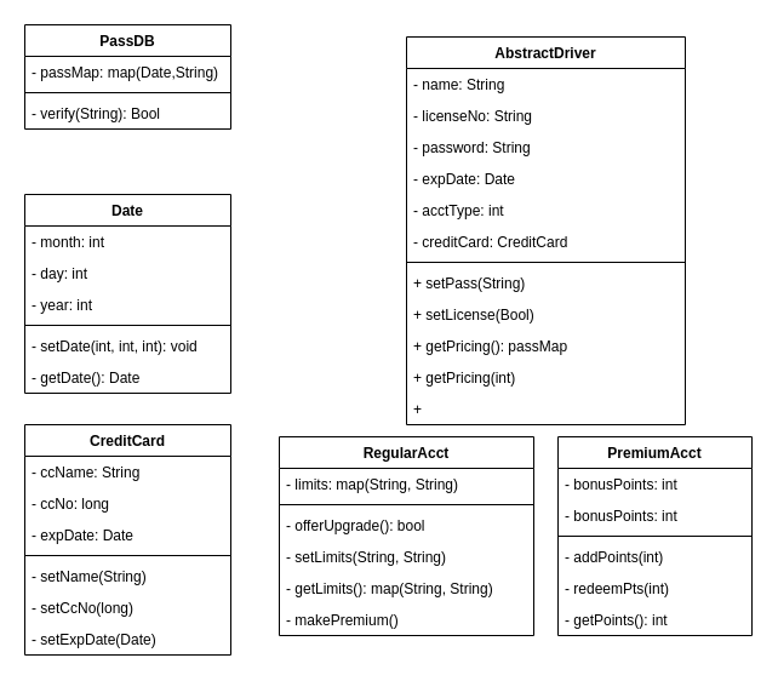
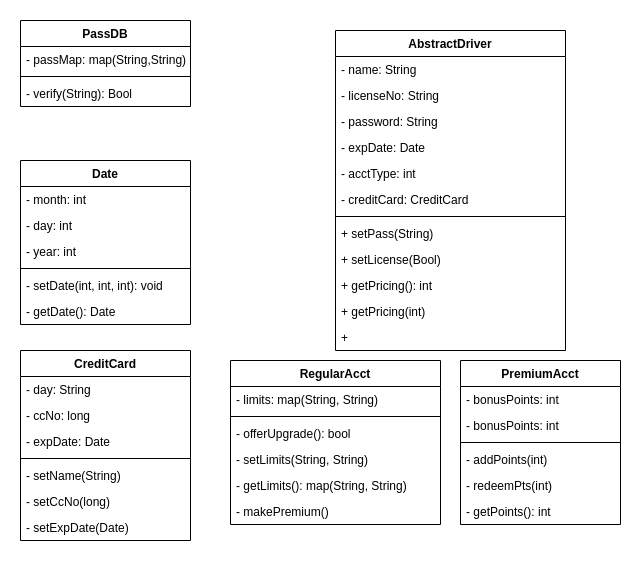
- <mxCell id="23" value="- passMap: map(Date,String)" style="text;strokeColor=none;fillColor=none;align=left;verticalAlign=top;spacingLeft=4;spacingRight=4;overflow=hidden;rotatable=0;points=[[0,0.5],[1,0.5]];portConstraint=eastwest;" vertex="1" parent="22"><mxGeometry y="26" width="170" height="26" as="geometry" /></mxCell>
+ <mxCell id="23" value="- passMap: map(String,String)" style="text;strokeColor=none;fillColor=none;align=left;verticalAlign=top;spacingLeft=4;spacingRight=4;overflow=hidden;rotatable=0;points=[[0,0.5],[1,0.5]];portConstraint=eastwest;" vertex="1" parent="22"><mxGeometry y="26" width="170" height="26" as="geometry" /></mxCell>
- <mxCell id="12" value="+ getPricing(): passMap" style="text;strokeColor=none;fillColor=none;align=left;verticalAlign=top;spacingLeft=4;spacingRight=4;overflow=hidden;rotatable=0;points=[[0,0.5],[1,0.5]];portConstraint=eastwest;" vertex="1" parent="2"><mxGeometry y="242" width="230" height="26" as="geometry" /></mxCell>
+ <mxCell id="12" value="+ getPricing(): int" style="text;strokeColor=none;fillColor=none;align=left;verticalAlign=top;spacingLeft=4;spacingRight=4;overflow=hidden;rotatable=0;points=[[0,0.5],[1,0.5]];portConstraint=eastwest;" vertex="1" parent="2"><mxGeometry y="242" width="230" height="26" as="geometry" /></mxCell>
- <mxCell id="41" value="- ccName: String" style="text;strokeColor=none;fillColor=none;align=left;verticalAlign=top;spacingLeft=4;spacingRight=4;overflow=hidden;rotatable=0;points=[[0,0.5],[1,0.5]];portConstraint=eastwest;" vertex="1" parent="40"><mxGeometry y="26" width="170" height="26" as="geometry" /></mxCell>
+ <mxCell id="41" value="- day: String" style="text;strokeColor=none;fillColor=none;align=left;verticalAlign=top;spacingLeft=4;spacingRight=4;overflow=hidden;rotatable=0;points=[[0,0.5],[1,0.5]];portConstraint=eastwest;" vertex="1" parent="40"><mxGeometry y="26" width="170" height="26" as="geometry" /></mxCell>
